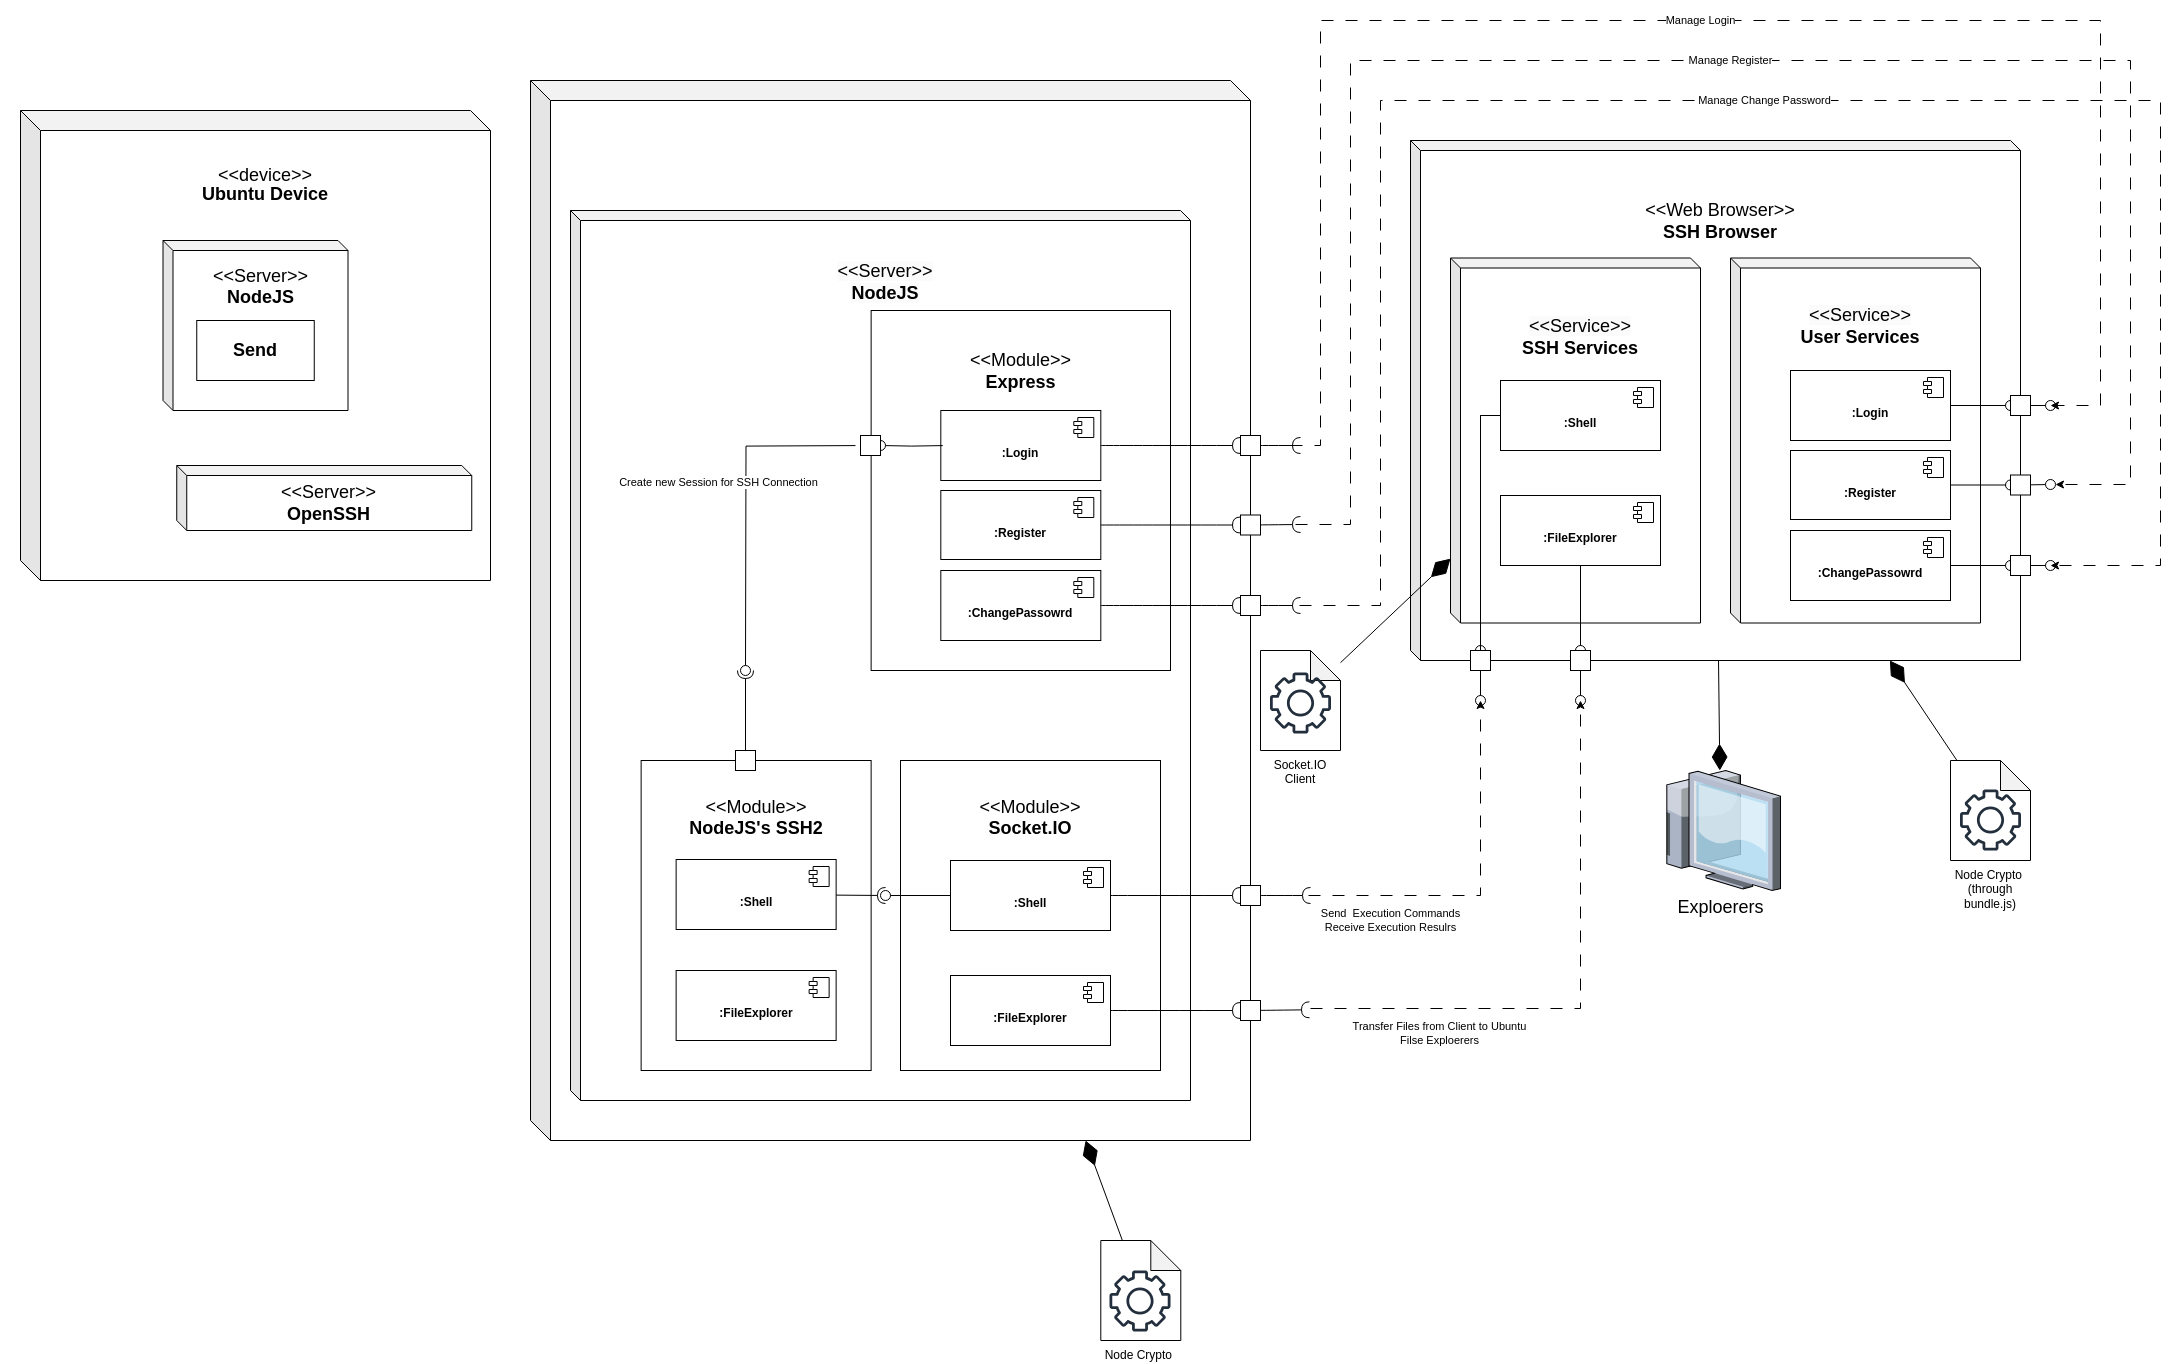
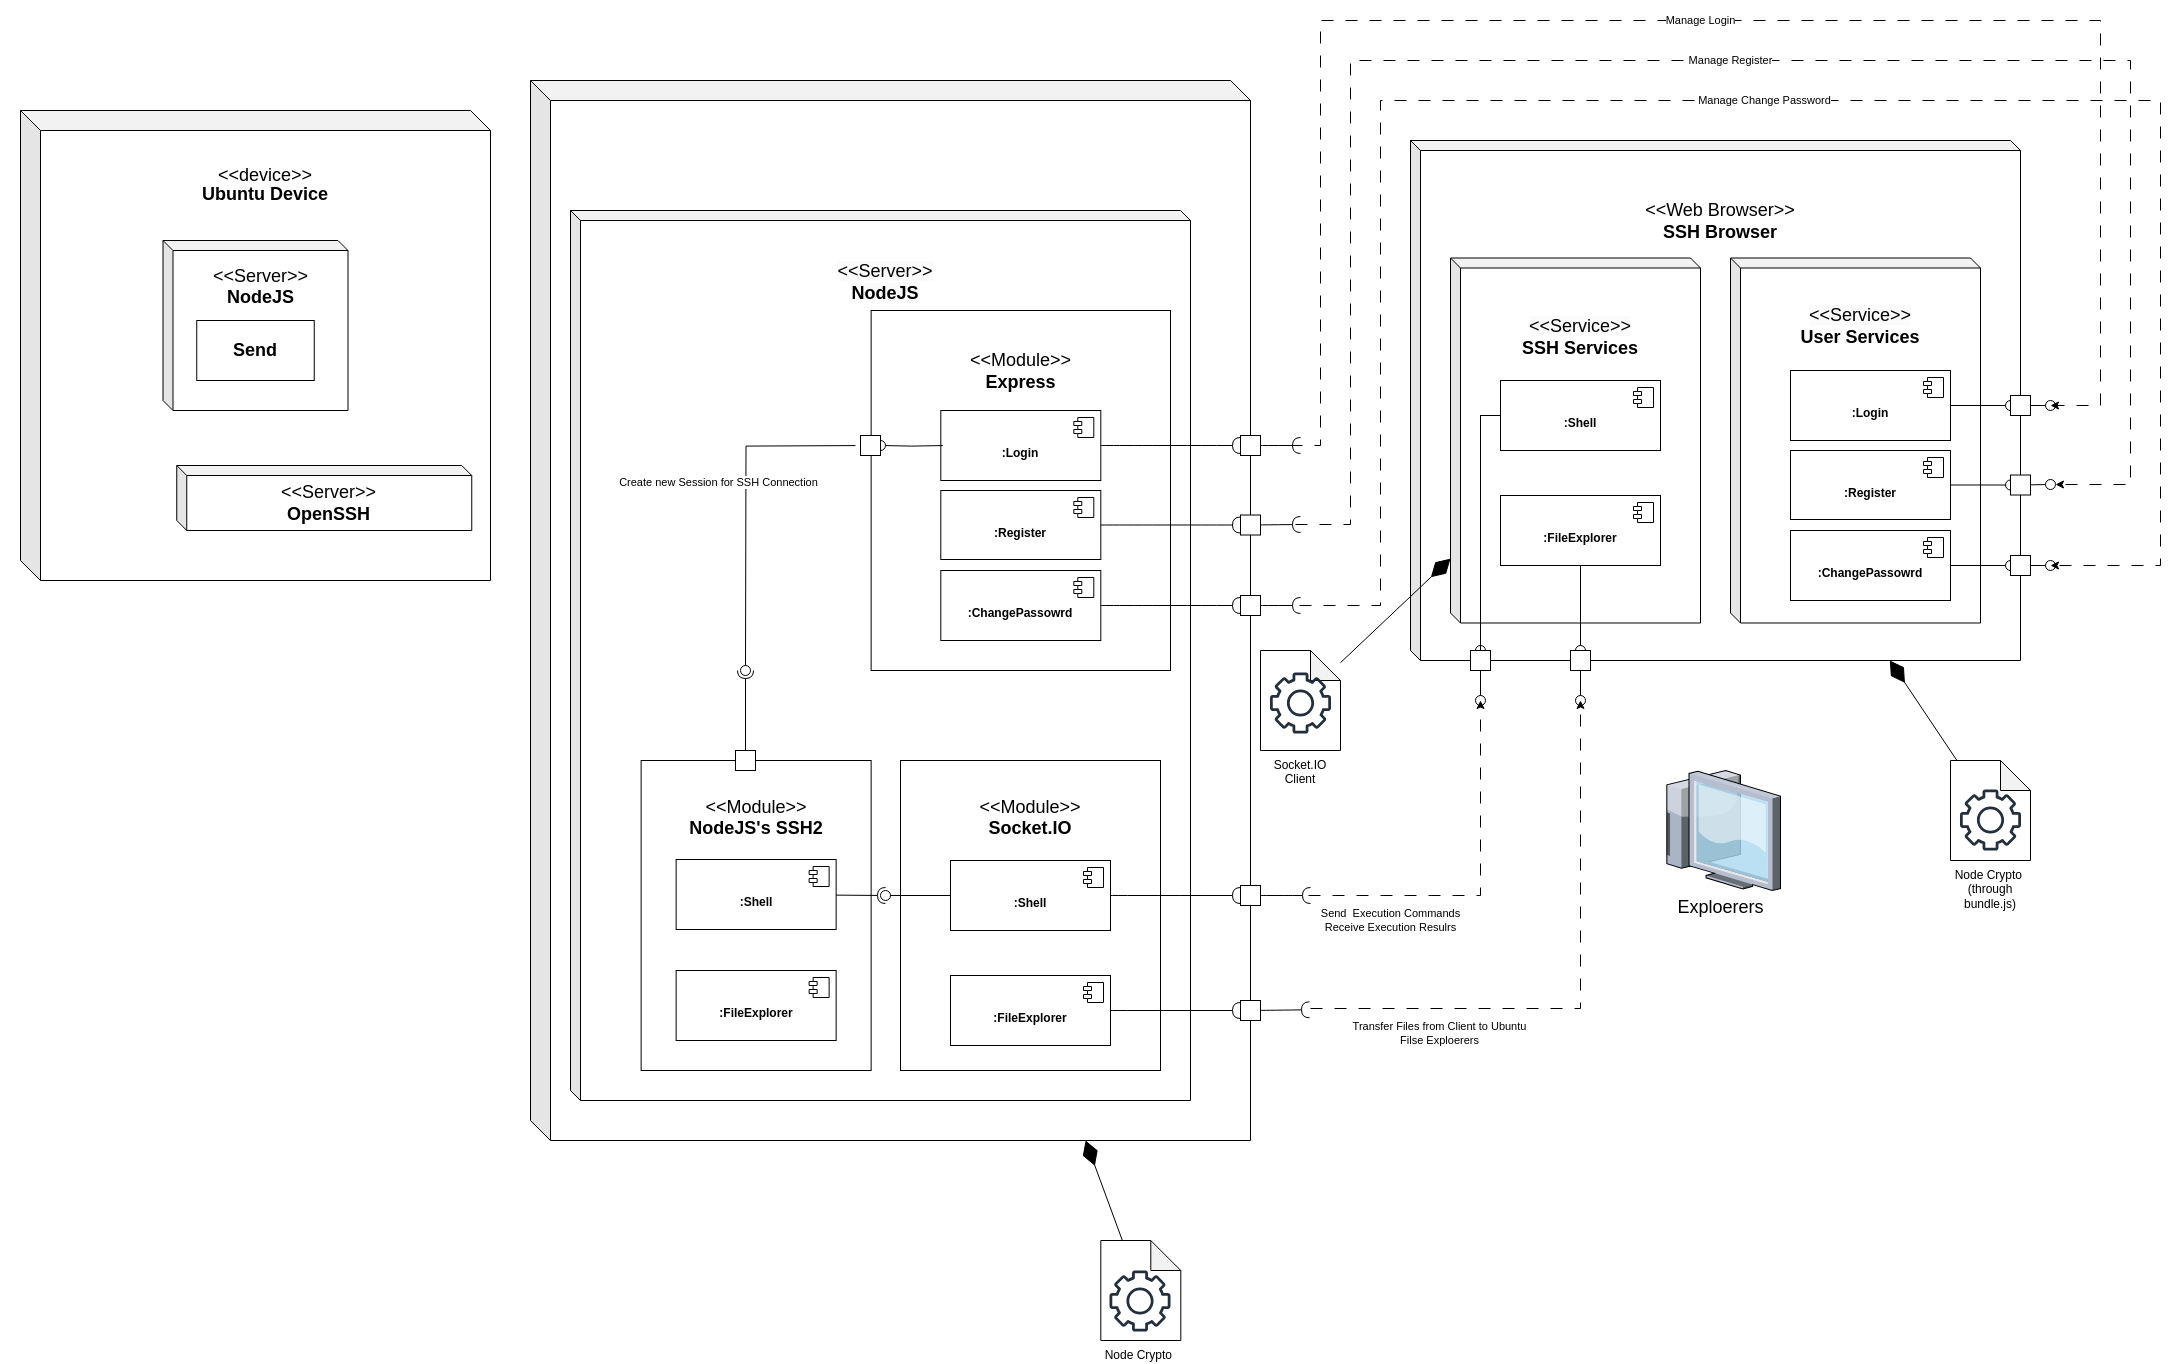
- <mxCell id="9" value="" style="endArrow=diamondThin;endFill=1;endSize=24;html=1;rounded=0;fontSize=18;" edge="1" parent="1" source="8" target="2"><mxGeometry width="160" relative="1" as="geometry"><mxPoint x="1200" y="640" as="sourcePoint" /><mxPoint x="1200" y="780" as="targetPoint" /></mxGeometry></mxCell>
